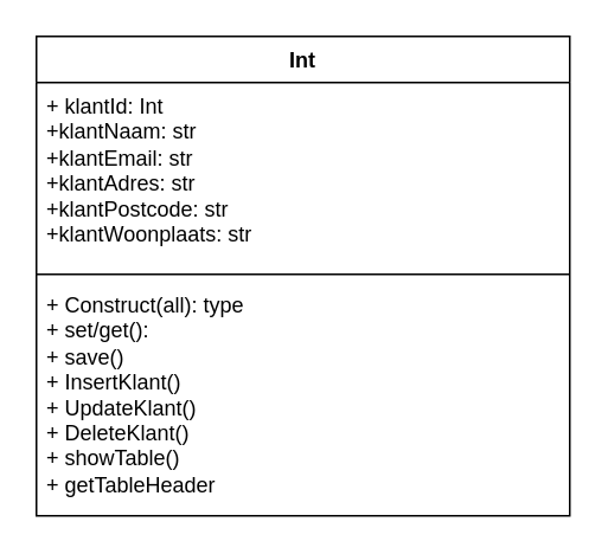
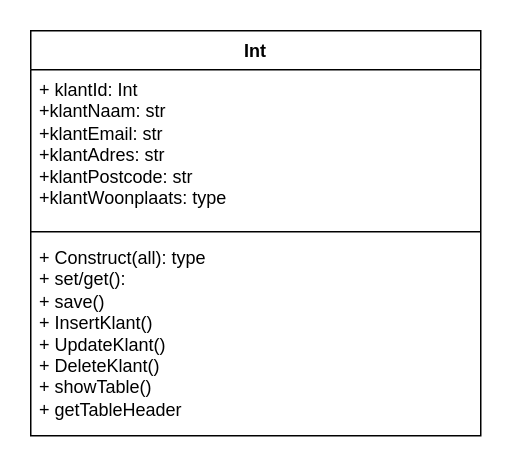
- <mxCell id="3" value="+ klantId: Int&lt;div&gt;+klantNaam: str&lt;/div&gt;&lt;div&gt;+klantEmail: str&lt;/div&gt;&lt;div&gt;+klantAdres: str&lt;/div&gt;&lt;div&gt;+klantPostcode: str&lt;/div&gt;&lt;div&gt;+klantWoonplaats: str&lt;br&gt;&lt;div&gt;&lt;br&gt;&lt;/div&gt;&lt;/div&gt;" style="text;strokeColor=none;fillColor=none;align=left;verticalAlign=top;spacingLeft=4;spacingRight=4;overflow=hidden;rotatable=0;points=[[0,0.5],[1,0.5]];portConstraint=eastwest;whiteSpace=wrap;html=1;" parent="2" vertex="1"><mxGeometry y="26" width="300" height="104" as="geometry" /></mxCell>
+ <mxCell id="3" value="+ klantId: Int&lt;div&gt;+klantNaam: str&lt;/div&gt;&lt;div&gt;+klantEmail: str&lt;/div&gt;&lt;div&gt;+klantAdres: str&lt;/div&gt;&lt;div&gt;+klantPostcode: str&lt;/div&gt;&lt;div&gt;+klantWoonplaats: type&lt;br&gt;&lt;div&gt;&lt;br&gt;&lt;/div&gt;&lt;/div&gt;" style="text;strokeColor=none;fillColor=none;align=left;verticalAlign=top;spacingLeft=4;spacingRight=4;overflow=hidden;rotatable=0;points=[[0,0.5],[1,0.5]];portConstraint=eastwest;whiteSpace=wrap;html=1;" parent="2" vertex="1"><mxGeometry y="26" width="300" height="104" as="geometry" /></mxCell>
